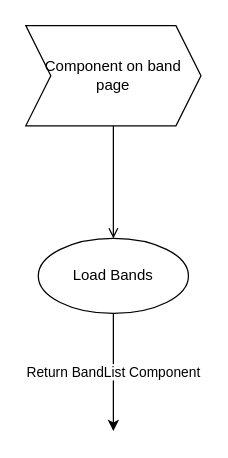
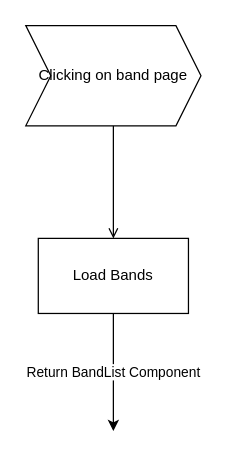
- <mxCell id="3" value="Component on band page" style="shape=step;perimeter=stepPerimeter;whiteSpace=wrap;html=1;fixedSize=1;" vertex="1" parent="1"><mxGeometry x="20" y="20" width="140" height="80" as="geometry" /></mxCell>
+ <mxCell id="3" value="Clicking on band page" style="shape=step;perimeter=stepPerimeter;whiteSpace=wrap;html=1;fixedSize=1;" vertex="1" parent="1"><mxGeometry x="20" y="20" width="140" height="80" as="geometry" /></mxCell>
- <mxCell id="5" value="Load Bands" style="ellipse;whiteSpace=wrap;html=1;" vertex="1" parent="1"><mxGeometry x="30" y="190" width="120" height="60" as="geometry" /></mxCell>
+ <mxCell id="5" value="Load Bands" style="rounded=0;whiteSpace=wrap;html=1;" vertex="1" parent="1"><mxGeometry x="30" y="190" width="120" height="60" as="geometry" /></mxCell>
